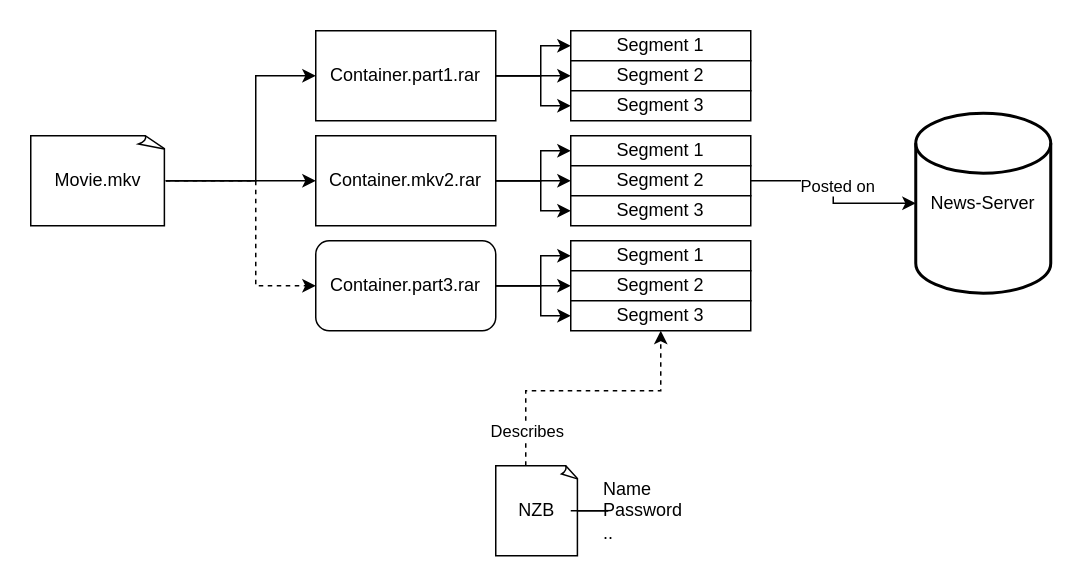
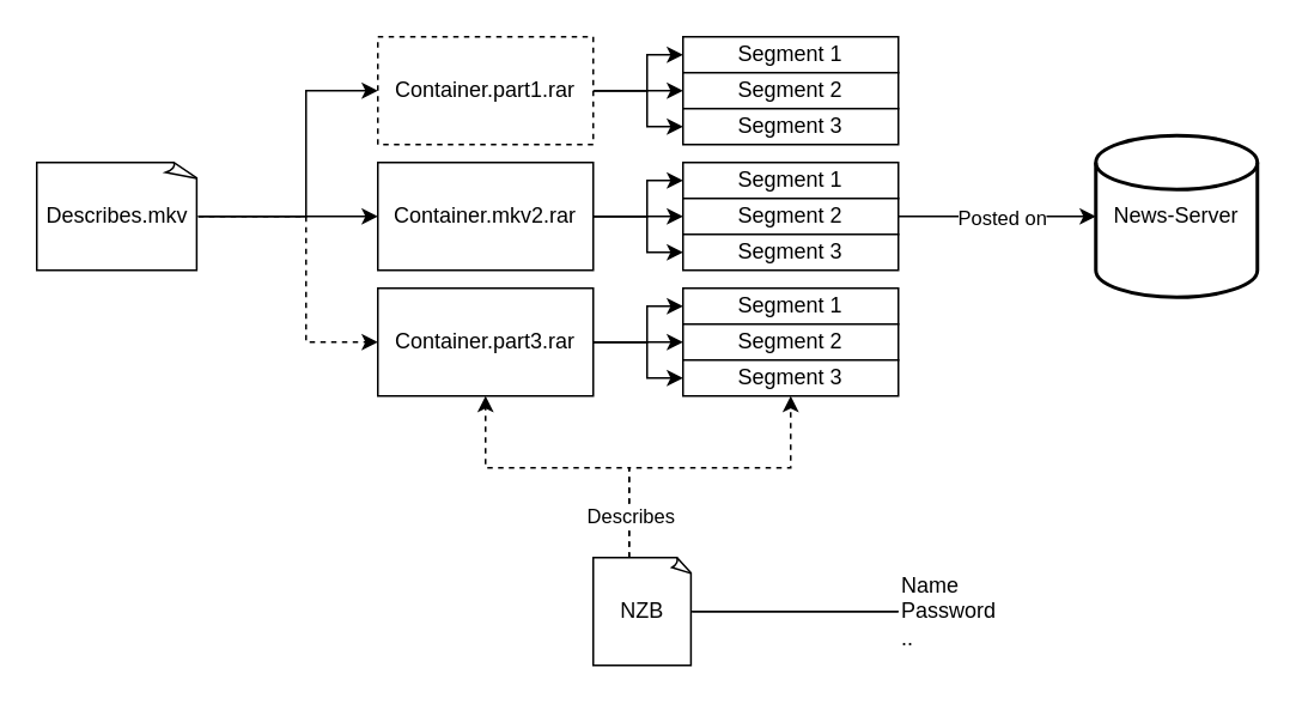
- <mxCell id="14" value="Container.part1.rar" style="rounded=0;whiteSpace=wrap;html=1;" parent="1" vertex="1"><mxGeometry x="210" y="20" width="120" height="60" as="geometry" /></mxCell>
+ <mxCell id="14" value="Container.part1.rar" style="rounded=0;whiteSpace=wrap;html=1;dashed=1;" parent="1" vertex="1"><mxGeometry x="210" y="20" width="120" height="60" as="geometry" /></mxCell>
- <mxCell id="2" value="Movie.mkv" style="whiteSpace=wrap;html=1;shape=mxgraph.basic.document" parent="1" vertex="1"><mxGeometry x="20" y="90" width="90" height="60" as="geometry" /></mxCell>
+ <mxCell id="2" value="Describes.mkv" style="whiteSpace=wrap;html=1;shape=mxgraph.basic.document" parent="1" vertex="1"><mxGeometry x="20" y="90" width="90" height="60" as="geometry" /></mxCell>
- <mxCell id="36" value="News-Server" style="strokeWidth=2;html=1;shape=mxgraph.flowchart.database;whiteSpace=wrap;" parent="1" vertex="1"><mxGeometry x="610" y="75" width="90" height="120" as="geometry" /></mxCell>
+ <mxCell id="36" value="News-Server" style="strokeWidth=2;html=1;shape=mxgraph.flowchart.database;whiteSpace=wrap;" parent="1" vertex="1"><mxGeometry x="610" y="75" width="90" height="90" as="geometry" /></mxCell>
- <mxCell id="28" value="Container.part3.rar" style="whiteSpace=wrap;html=1;rounded=1;" parent="1" vertex="1"><mxGeometry x="210" y="160" width="120" height="60" as="geometry" /></mxCell>
+ <mxCell id="28" value="Container.part3.rar" style="rounded=0;whiteSpace=wrap;html=1;" parent="1" vertex="1"><mxGeometry x="210" y="160" width="120" height="60" as="geometry" /></mxCell>
+ <mxCell id="7" style="edgeStyle=orthogonalEdgeStyle;rounded=0;orthogonalLoop=1;jettySize=auto;html=1;entryX=0.5;entryY=1;entryDx=0;entryDy=0;dashed=1;" parent="1" source="10" target="28" edge="1"><mxGeometry relative="1" as="geometry"><Array as="points"><mxPoint x="350" y="260" /><mxPoint x="270" y="260" /></Array></mxGeometry></mxCell>
- <mxCell id="33" value="&lt;span style=&quot;background-color: initial;&quot;&gt;Name&lt;/span&gt;&lt;br&gt;&lt;span style=&quot;background-color: initial;&quot;&gt;Password&lt;br&gt;..&lt;/span&gt;" style="text;html=1;align=left;verticalAlign=middle;whiteSpace=wrap;rounded=0;" parent="1" vertex="1"><mxGeometry x="400" y="325" width="70" height="30" as="geometry" /></mxCell>
+ <mxCell id="33" value="&lt;span style=&quot;background-color: initial;&quot;&gt;Name&lt;/span&gt;&lt;br&gt;&lt;span style=&quot;background-color: initial;&quot;&gt;Password&lt;br&gt;..&lt;/span&gt;" style="text;html=1;align=left;verticalAlign=middle;whiteSpace=wrap;rounded=0;" parent="1" vertex="1"><mxGeometry x="500" y="325" width="70" height="30" as="geometry" /></mxCell>
